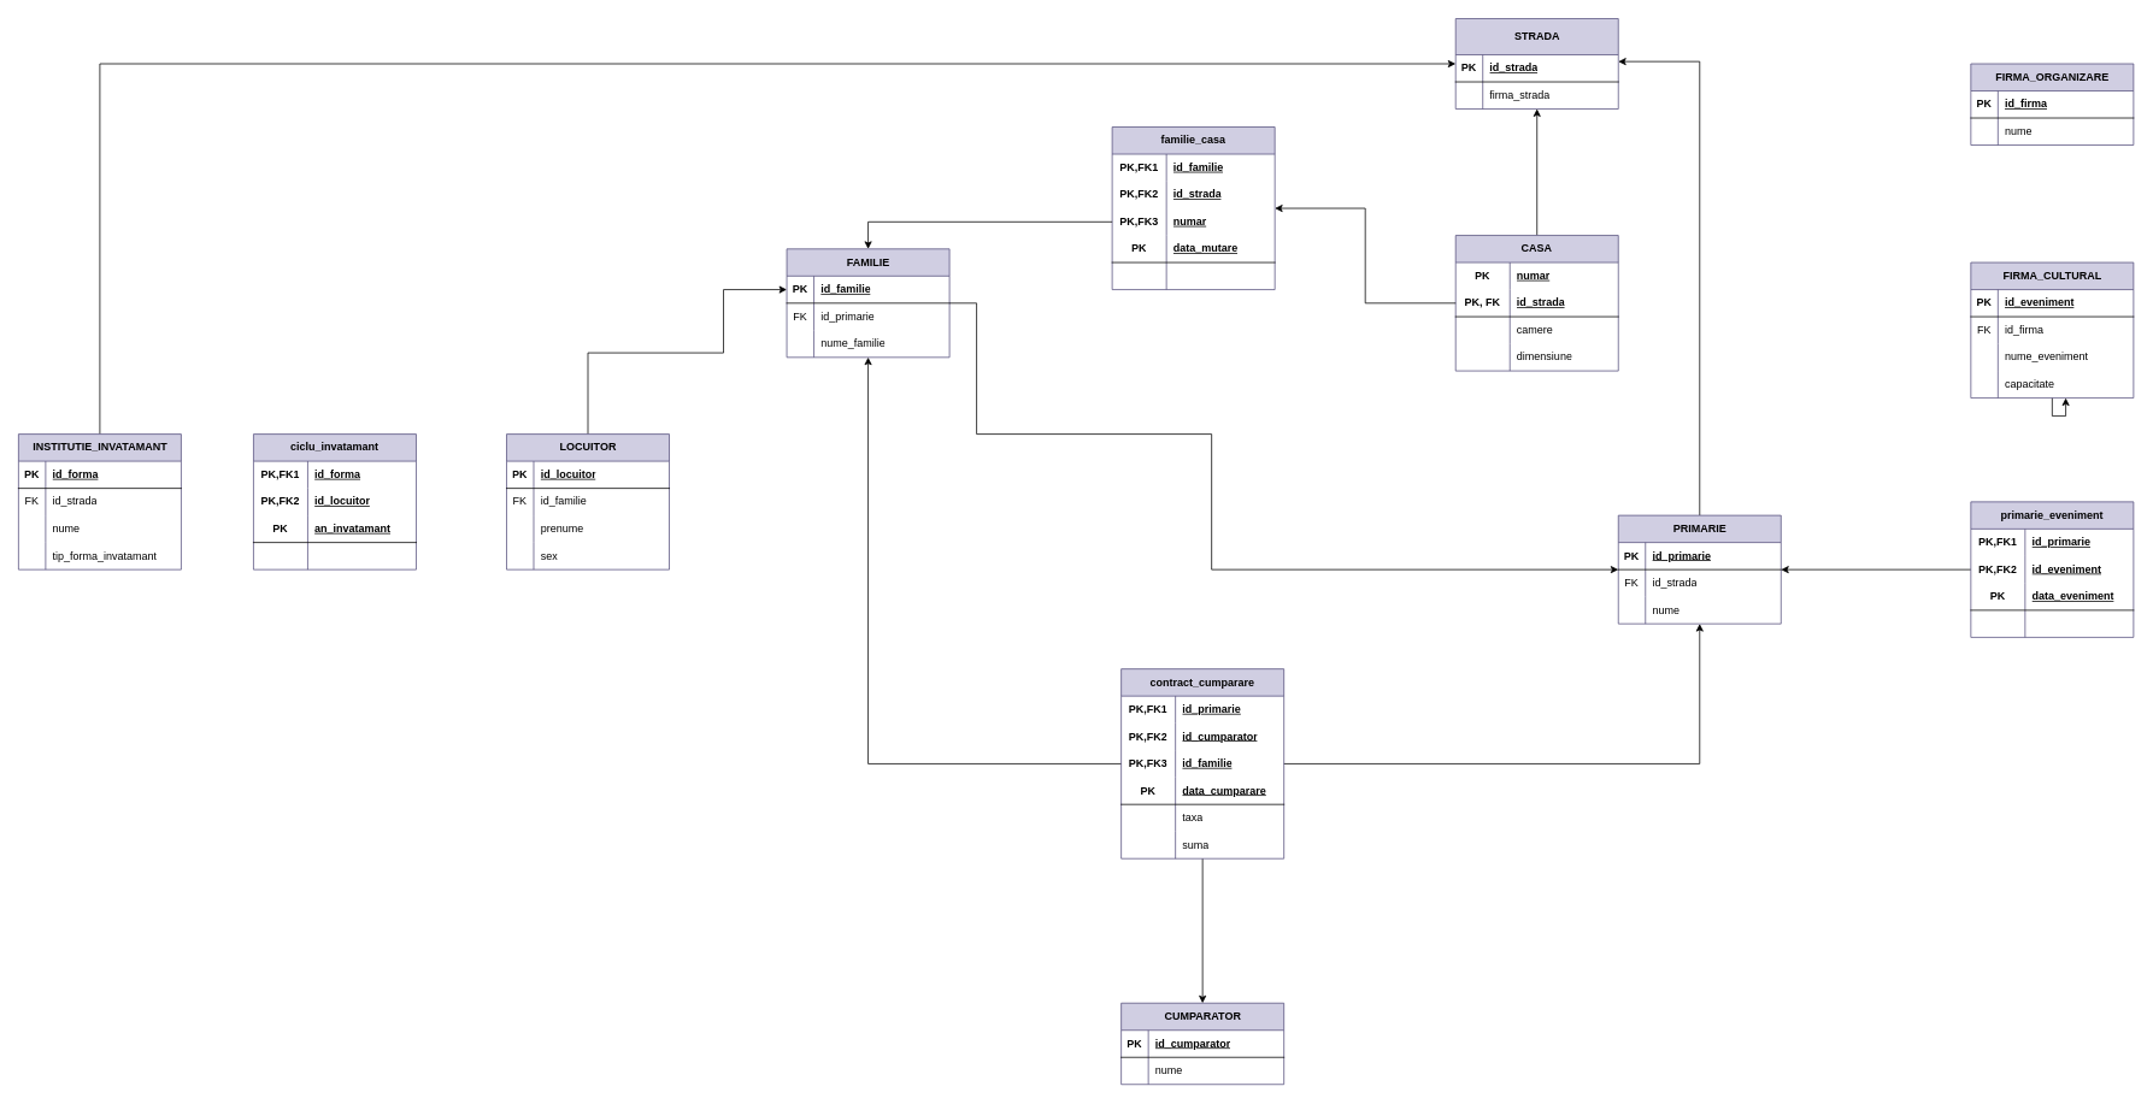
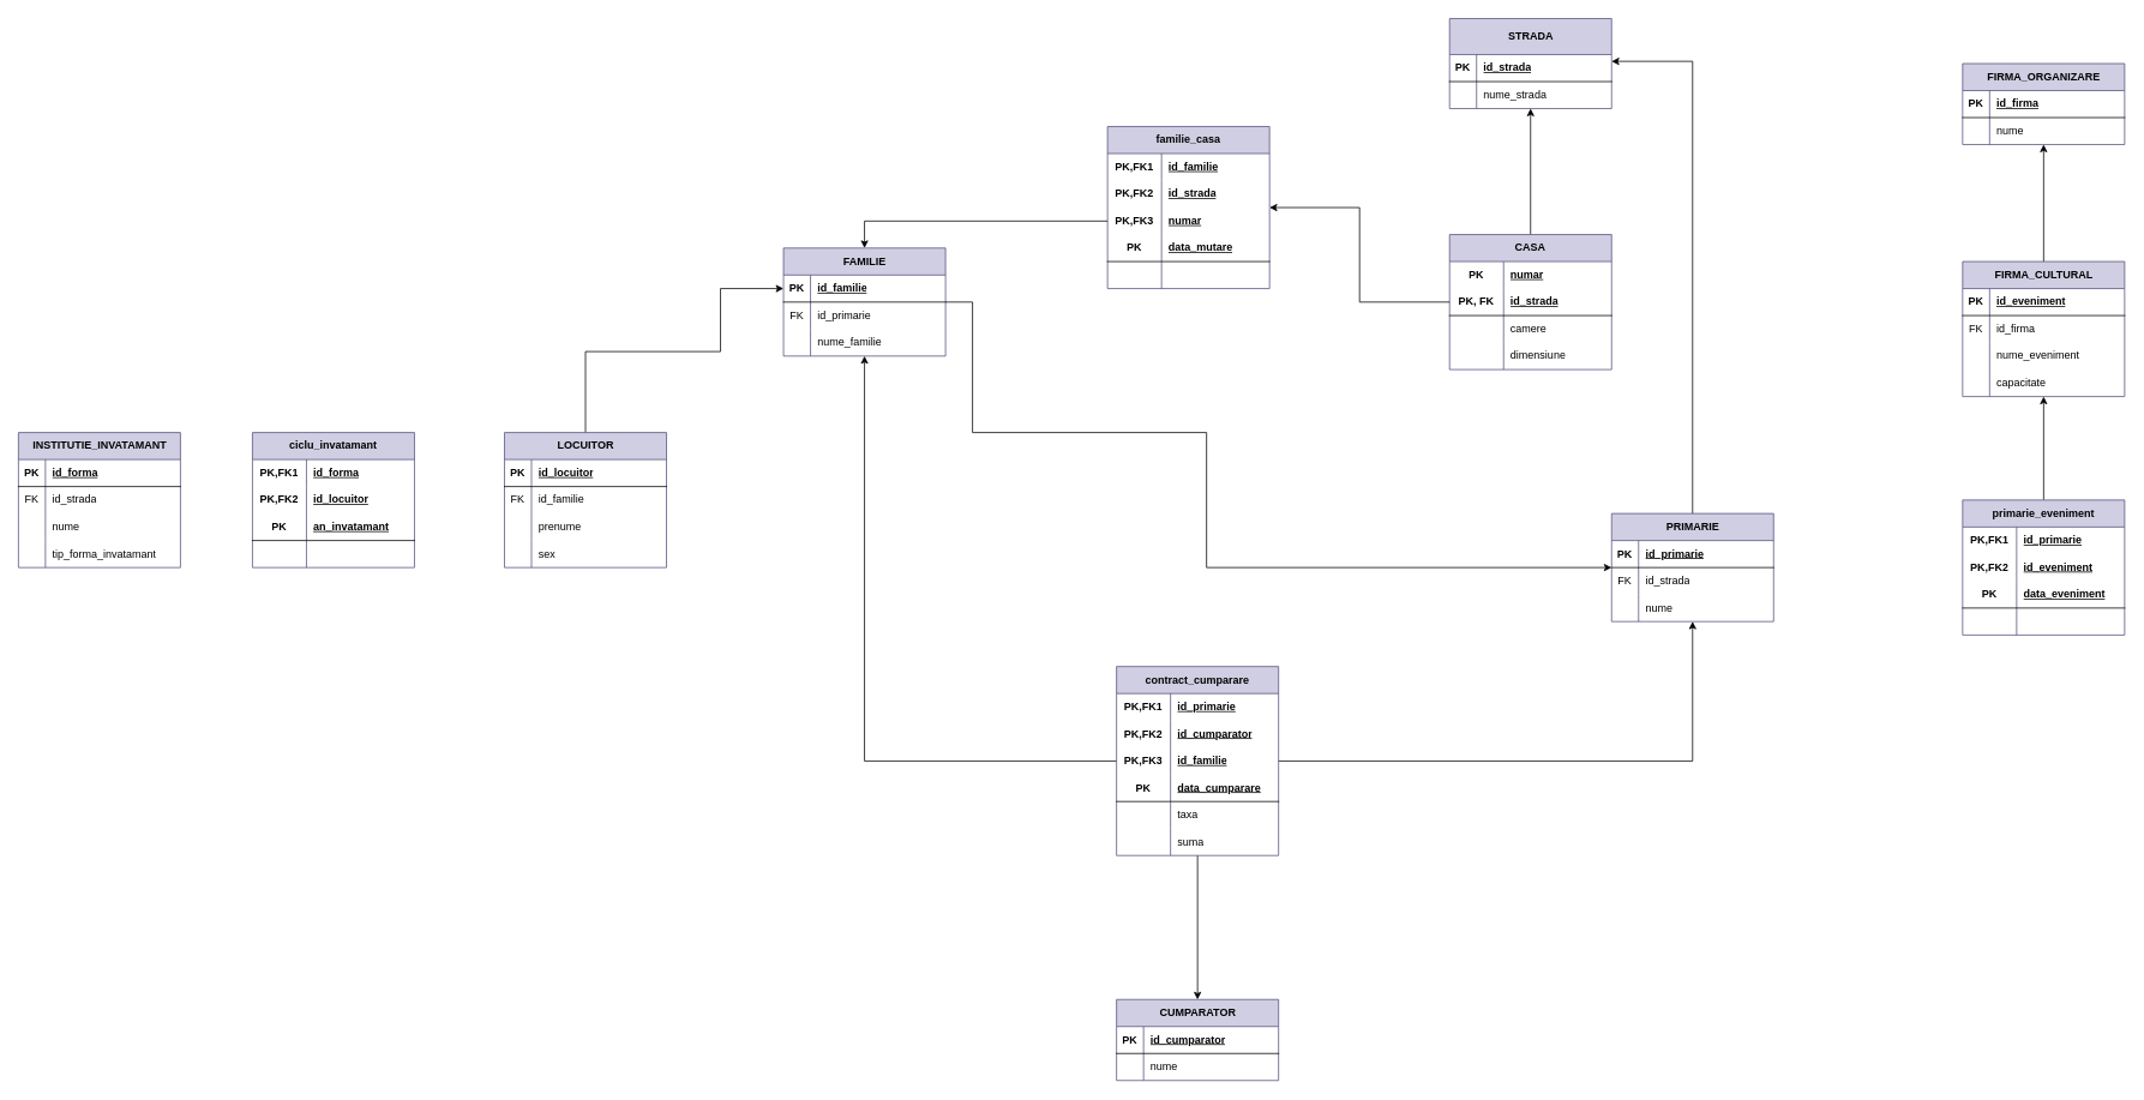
- <mxCell id="9" style="edgeStyle=orthogonalEdgeStyle;rounded=0;orthogonalLoop=1;jettySize=auto;html=1;fontFamily=Helvetica;fontSize=12;fontColor=default;startSize=30;" edge="1" parent="1" source="10" target="2"><mxGeometry relative="1" as="geometry"><Array as="points"><mxPoint x="110" y="70" /></Array></mxGeometry></mxCell>
- <mxCell id="8" value="firma_strada" style="shape=partialRectangle;connectable=1;fillColor=none;top=0;left=0;bottom=0;right=0;align=left;spacingLeft=6;overflow=hidden;whiteSpace=wrap;html=1;movable=1;resizable=1;rotatable=1;deletable=1;editable=1;locked=0;" vertex="1" parent="6"><mxGeometry x="30" width="150" height="30" as="geometry"><mxRectangle width="150" height="30" as="alternateBounds" /></mxGeometry></mxCell>
+ <mxCell id="8" value="nume_strada" style="shape=partialRectangle;connectable=1;fillColor=none;top=0;left=0;bottom=0;right=0;align=left;spacingLeft=6;overflow=hidden;whiteSpace=wrap;html=1;movable=1;resizable=1;rotatable=1;deletable=1;editable=1;locked=0;" vertex="1" parent="6"><mxGeometry x="30" width="150" height="30" as="geometry"><mxRectangle width="150" height="30" as="alternateBounds" /></mxGeometry></mxCell>
- <mxCell id="80" style="edgeStyle=orthogonalEdgeStyle;rounded=0;orthogonalLoop=1;jettySize=auto;html=1;fontFamily=Helvetica;fontSize=12;fontColor=default;startSize=30;" edge="1" parent="1" source="81" target="93"><mxGeometry relative="1" as="geometry" /></mxCell>
+ <mxCell id="80" style="edgeStyle=orthogonalEdgeStyle;rounded=0;orthogonalLoop=1;jettySize=auto;html=1;fontFamily=Helvetica;fontSize=12;fontColor=default;startSize=30;" edge="1" parent="1" source="81" target="73"><mxGeometry relative="1" as="geometry" /></mxCell>
+ <mxCell id="132" style="edgeStyle=orthogonalEdgeStyle;rounded=0;orthogonalLoop=1;jettySize=auto;html=1;fontFamily=Helvetica;fontSize=12;fontColor=default;startSize=30;" edge="1" parent="1" source="133" target="81"><mxGeometry relative="1" as="geometry" /></mxCell>
- <mxCell id="131" style="edgeStyle=orthogonalEdgeStyle;rounded=0;orthogonalLoop=1;jettySize=auto;html=1;fontFamily=Helvetica;fontSize=12;fontColor=default;startSize=30;" edge="1" parent="1" source="133" target="38"><mxGeometry relative="1" as="geometry" /></mxCell>
